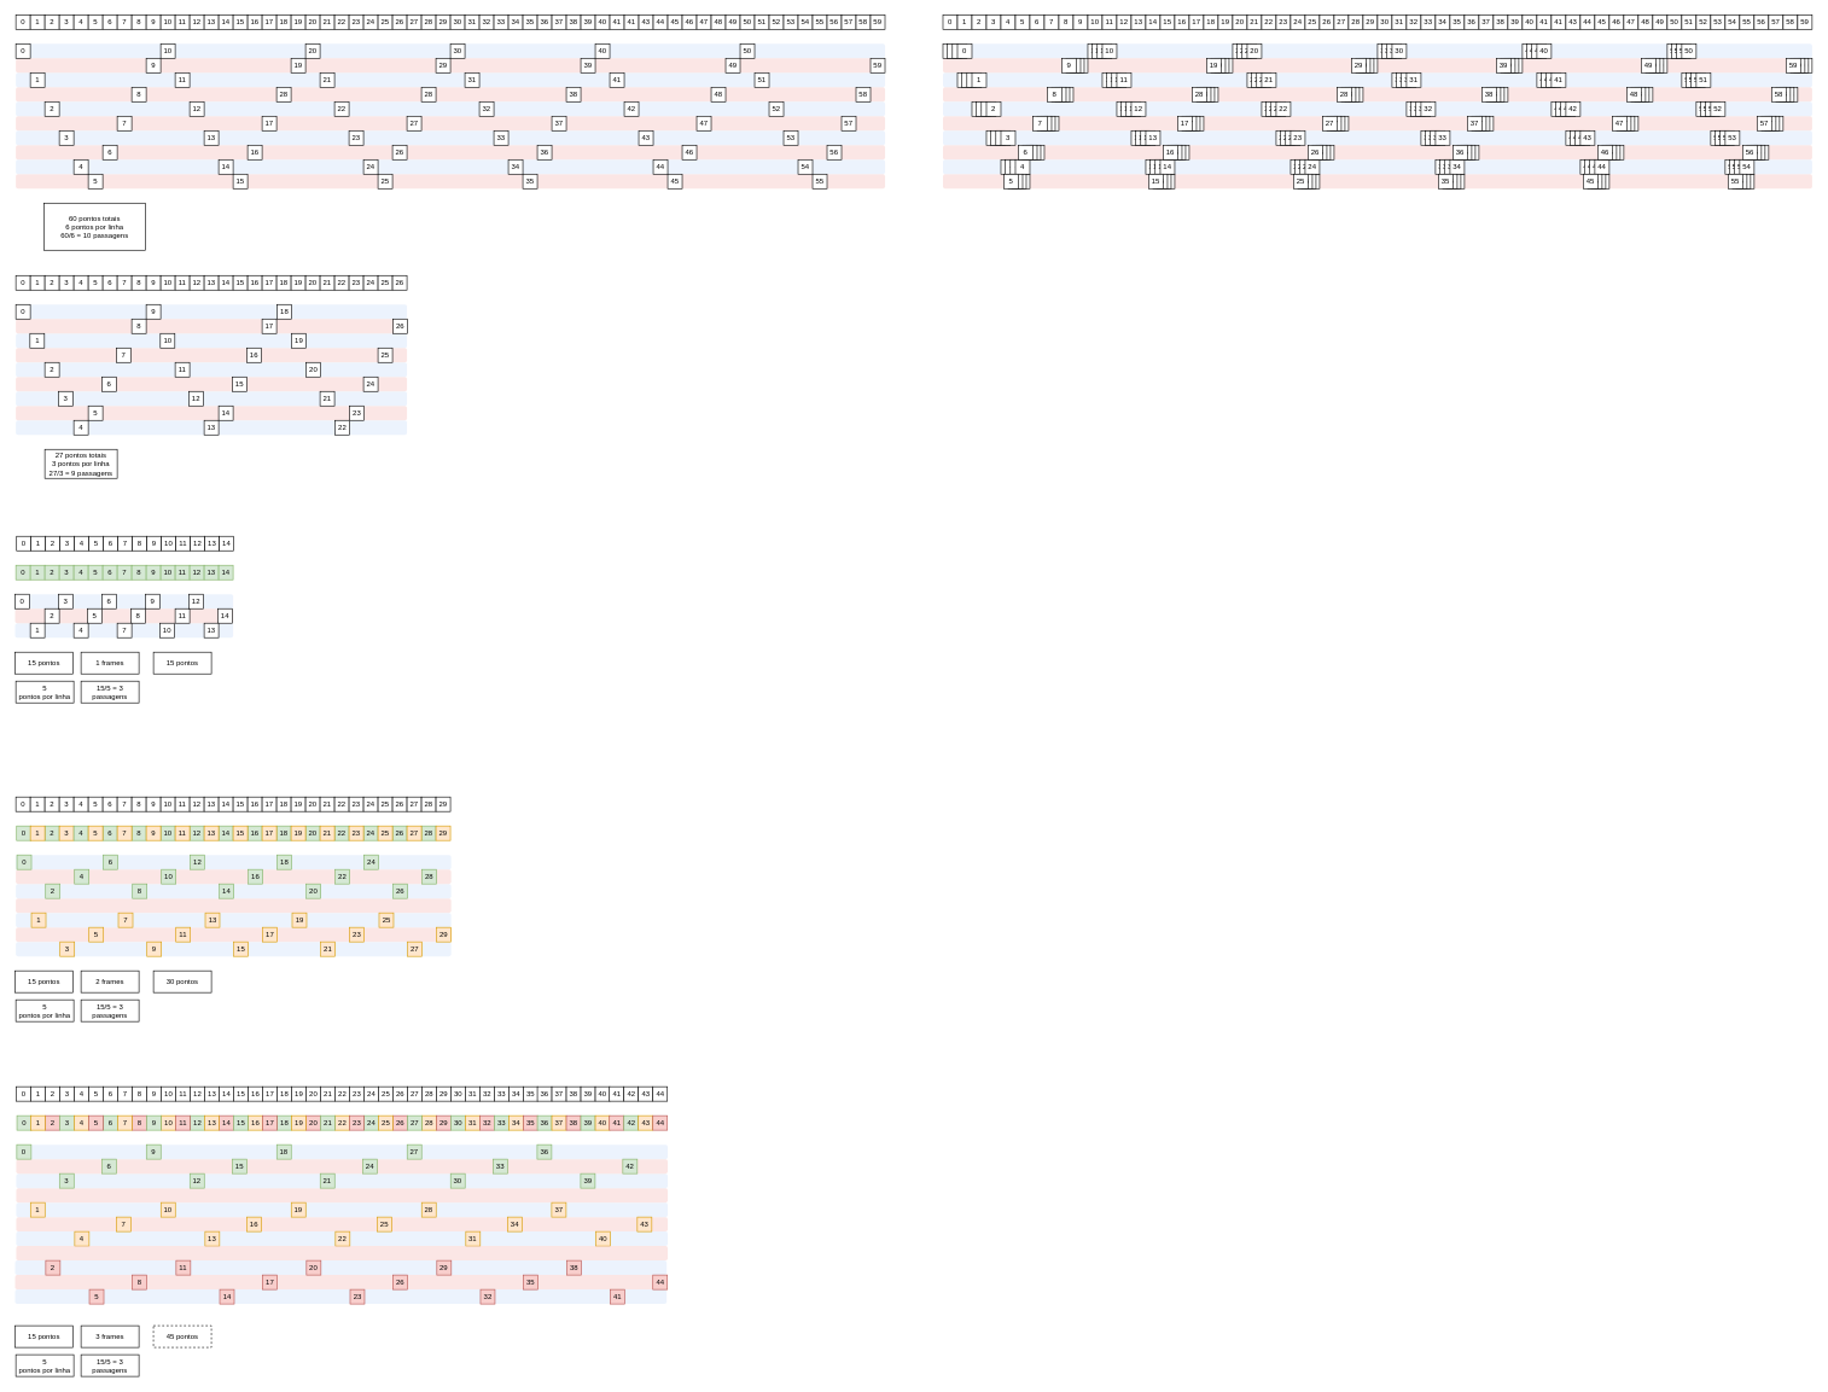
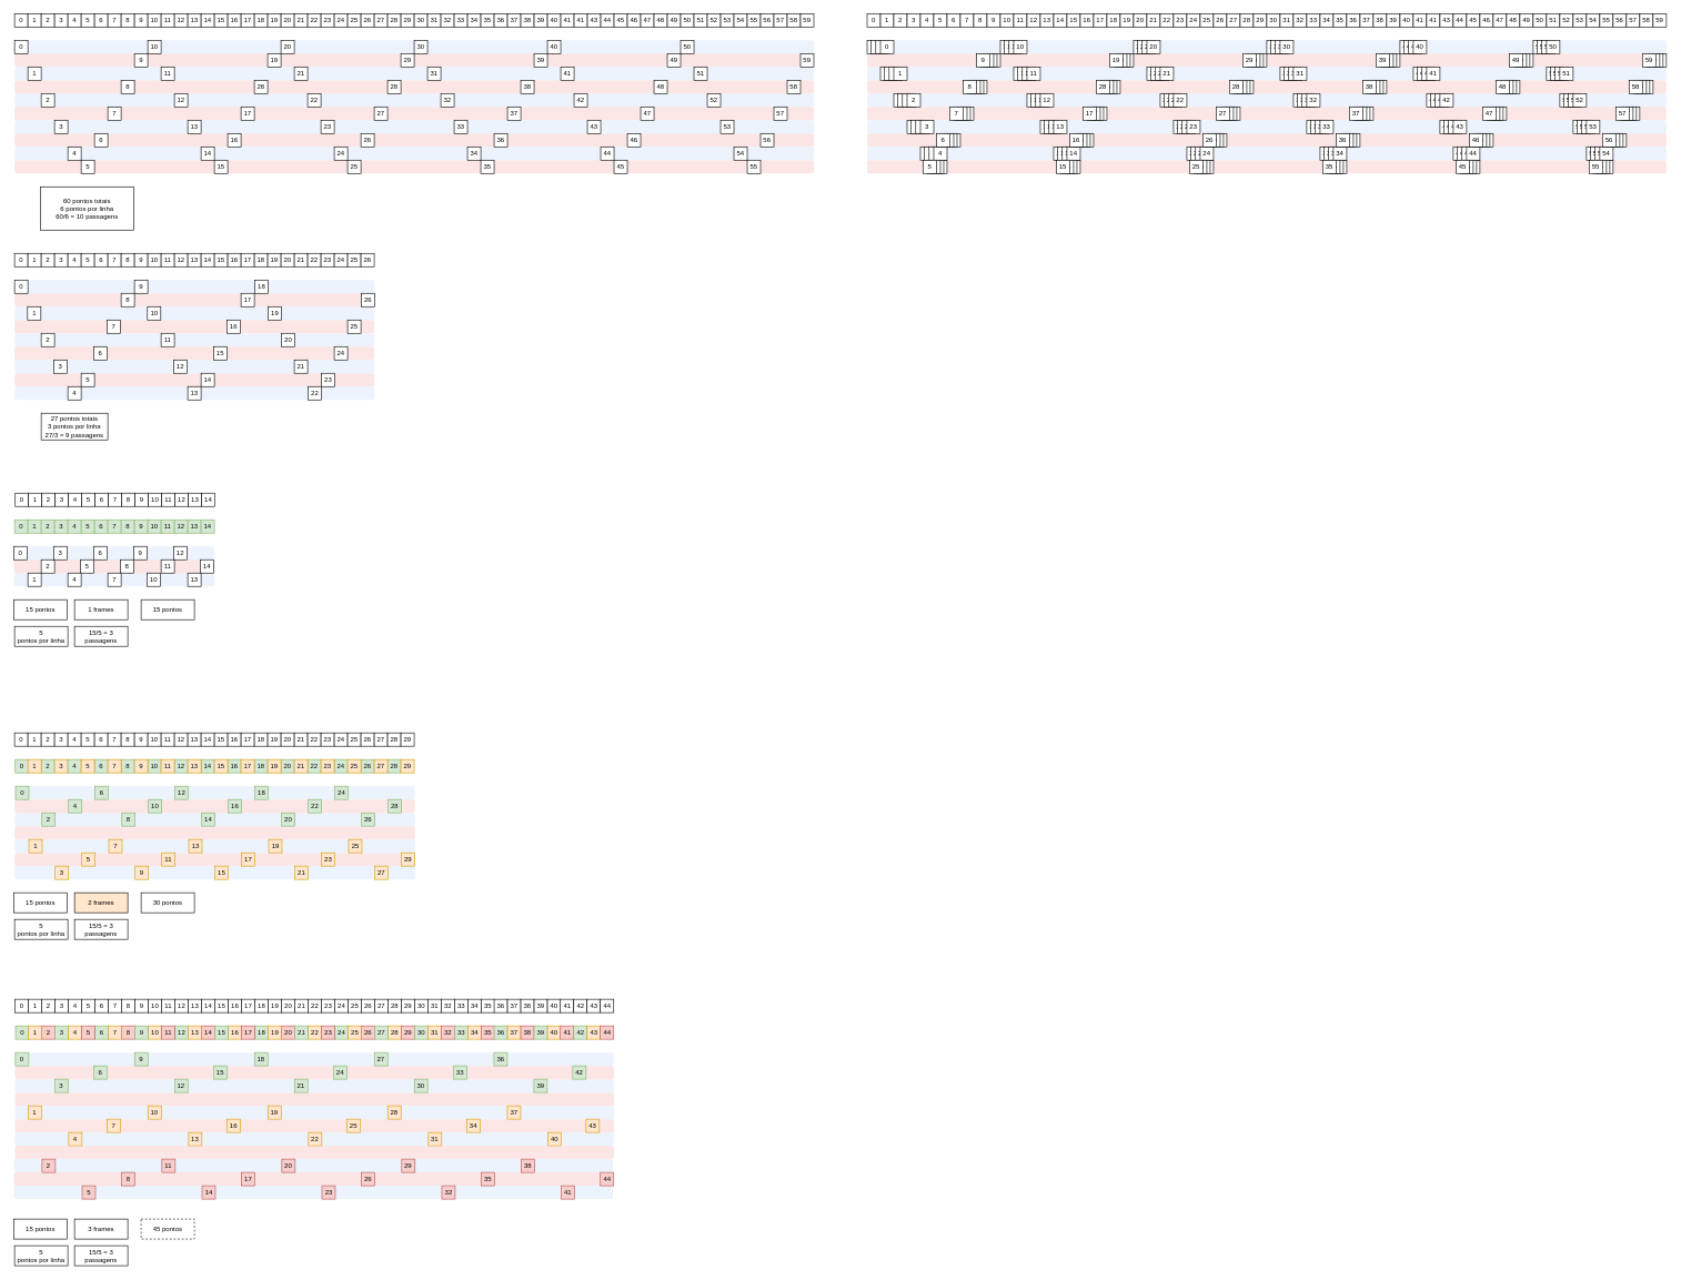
- <mxCell id="574" value="2 frames" style="rounded=0;whiteSpace=wrap;html=1;fontSize=10;" vertex="1" parent="1"><mxGeometry x="111" y="1340" width="80" height="30" as="geometry" /></mxCell>
+ <mxCell id="574" value="2 frames" style="rounded=0;whiteSpace=wrap;html=1;fontSize=10;fillColor=#ffe6cc;" vertex="1" parent="1"><mxGeometry x="111" y="1340" width="80" height="30" as="geometry" /></mxCell>
